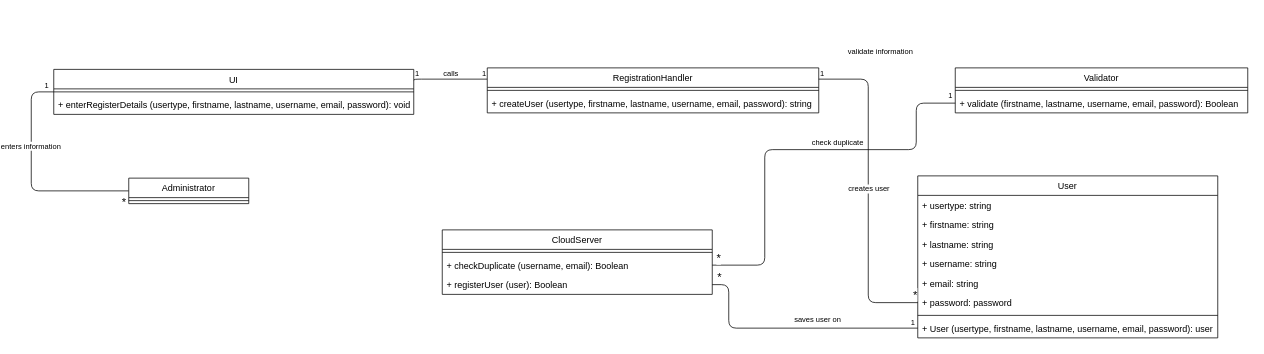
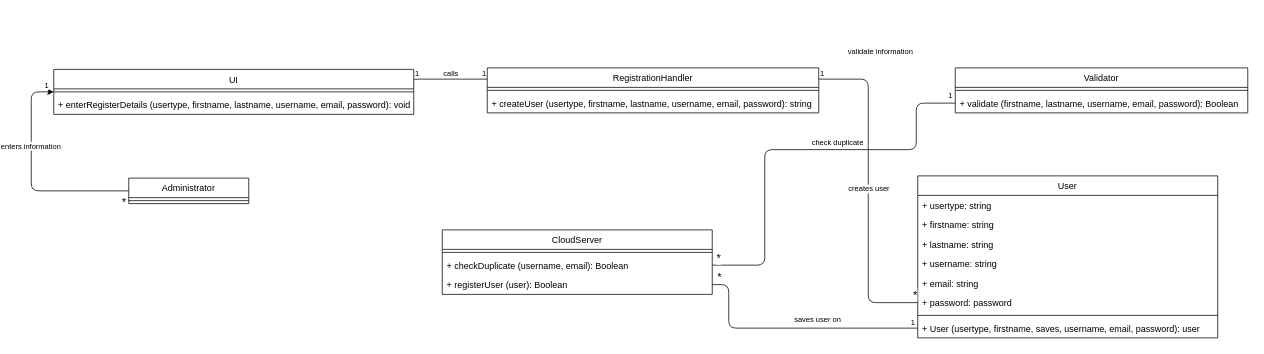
- <mxCell id="2" value="" style="endArrow=none;html=1;edgeStyle=orthogonalEdgeStyle;entryX=0;entryY=0.5;entryDx=0;entryDy=0;exitX=0;exitY=0.5;exitDx=0;exitDy=0;" parent="1" source="24" target="13" edge="1"><mxGeometry relative="1" as="geometry"><mxPoint x="90.333" y="205.889" as="sourcePoint" /><mxPoint x="200" y="116" as="targetPoint" /><Array as="points"><mxPoint x="20" y="254" /><mxPoint x="20" y="122" /></Array></mxGeometry></mxCell>
+ <mxCell id="2" value="" style="endArrow=classic;html=1;edgeStyle=orthogonalEdgeStyle;entryX=0;entryY=0.5;entryDx=0;entryDy=0;exitX=0;exitY=0.5;exitDx=0;exitDy=0;" parent="1" source="24" target="13" edge="1"><mxGeometry relative="1" as="geometry"><mxPoint x="90.333" y="205.889" as="sourcePoint" /><mxPoint x="200" y="116" as="targetPoint" /><Array as="points"><mxPoint x="20" y="254" /><mxPoint x="20" y="122" /></Array></mxGeometry></mxCell>
- <mxCell id="38" value="+ User (usertype, firstname, lastname, username, email, password): user" style="text;strokeColor=none;fillColor=none;align=left;verticalAlign=top;spacingLeft=4;spacingRight=4;overflow=hidden;rotatable=0;points=[[0,0.5],[1,0.5]];portConstraint=eastwest;" parent="30" vertex="1"><mxGeometry y="190" width="400" height="26" as="geometry" /></mxCell>
+ <mxCell id="38" value="+ User (usertype, firstname, saves, username, email, password): user" style="text;strokeColor=none;fillColor=none;align=left;verticalAlign=top;spacingLeft=4;spacingRight=4;overflow=hidden;rotatable=0;points=[[0,0.5],[1,0.5]];portConstraint=eastwest;" parent="30" vertex="1"><mxGeometry y="190" width="400" height="26" as="geometry" /></mxCell>
